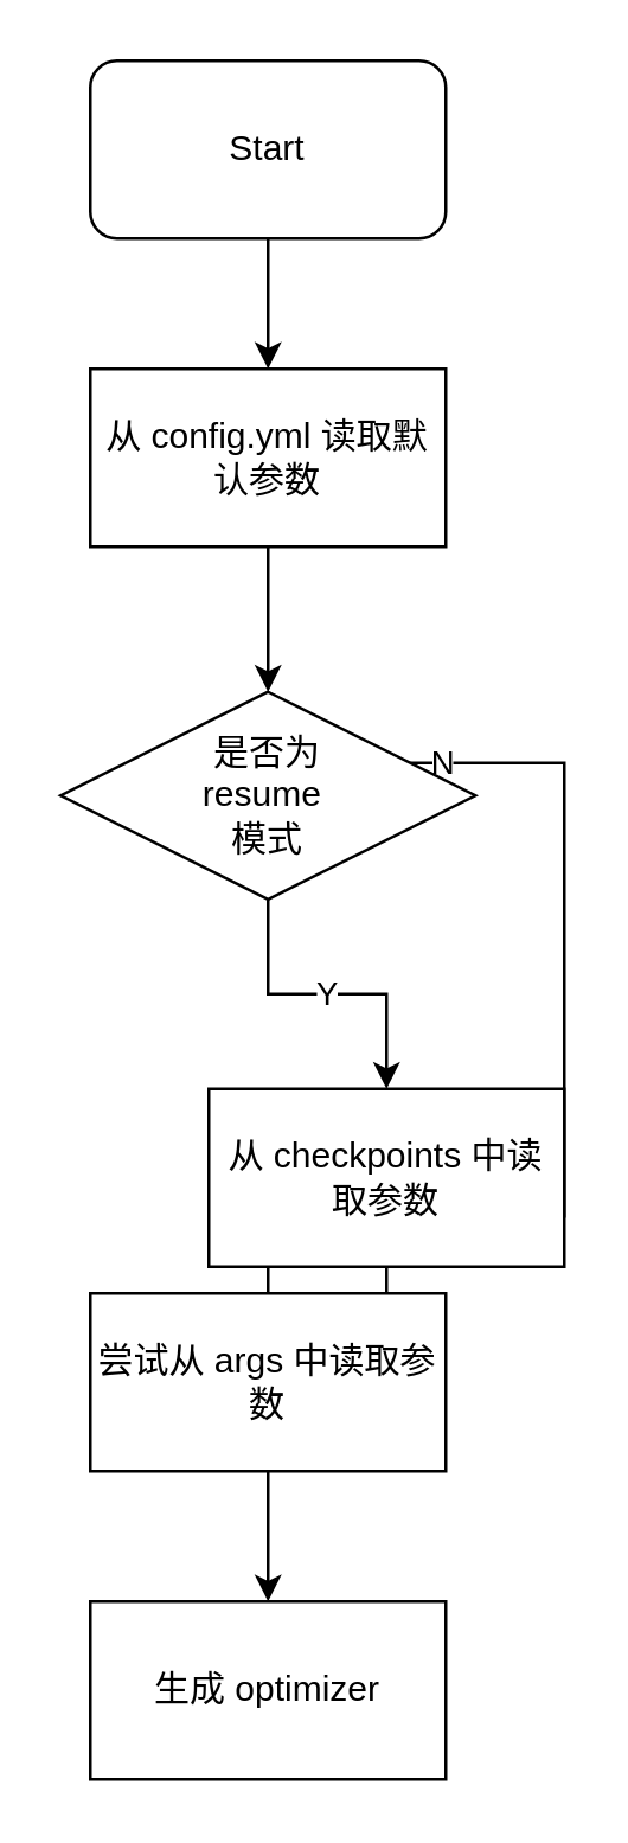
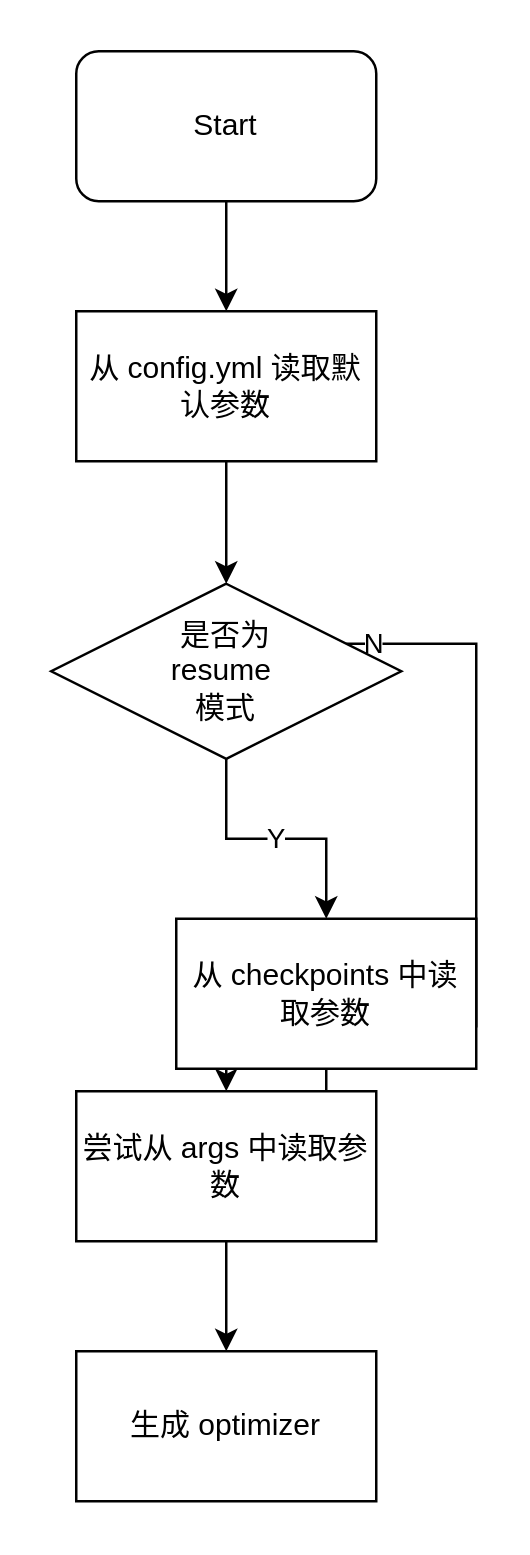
- <mxCell id="7" value="N" style="edgeStyle=orthogonalEdgeStyle;rounded=0;orthogonalLoop=1;jettySize=auto;html=1;endArrow=none;" edge="1" parent="1" source="8" target="12"><mxGeometry x="-0.936" relative="1" as="geometry"><Array as="points"><mxPoint x="190" y="257" /><mxPoint x="190" y="410" /><mxPoint x="90" y="410" /></Array><mxPoint as="offset" /></mxGeometry></mxCell>
+ <mxCell id="7" value="N" style="edgeStyle=orthogonalEdgeStyle;rounded=0;orthogonalLoop=1;jettySize=auto;html=1;" edge="1" parent="1" source="8" target="12"><mxGeometry x="-0.936" relative="1" as="geometry"><Array as="points"><mxPoint x="190" y="257" /><mxPoint x="190" y="410" /><mxPoint x="90" y="410" /></Array><mxPoint as="offset" /></mxGeometry></mxCell>
